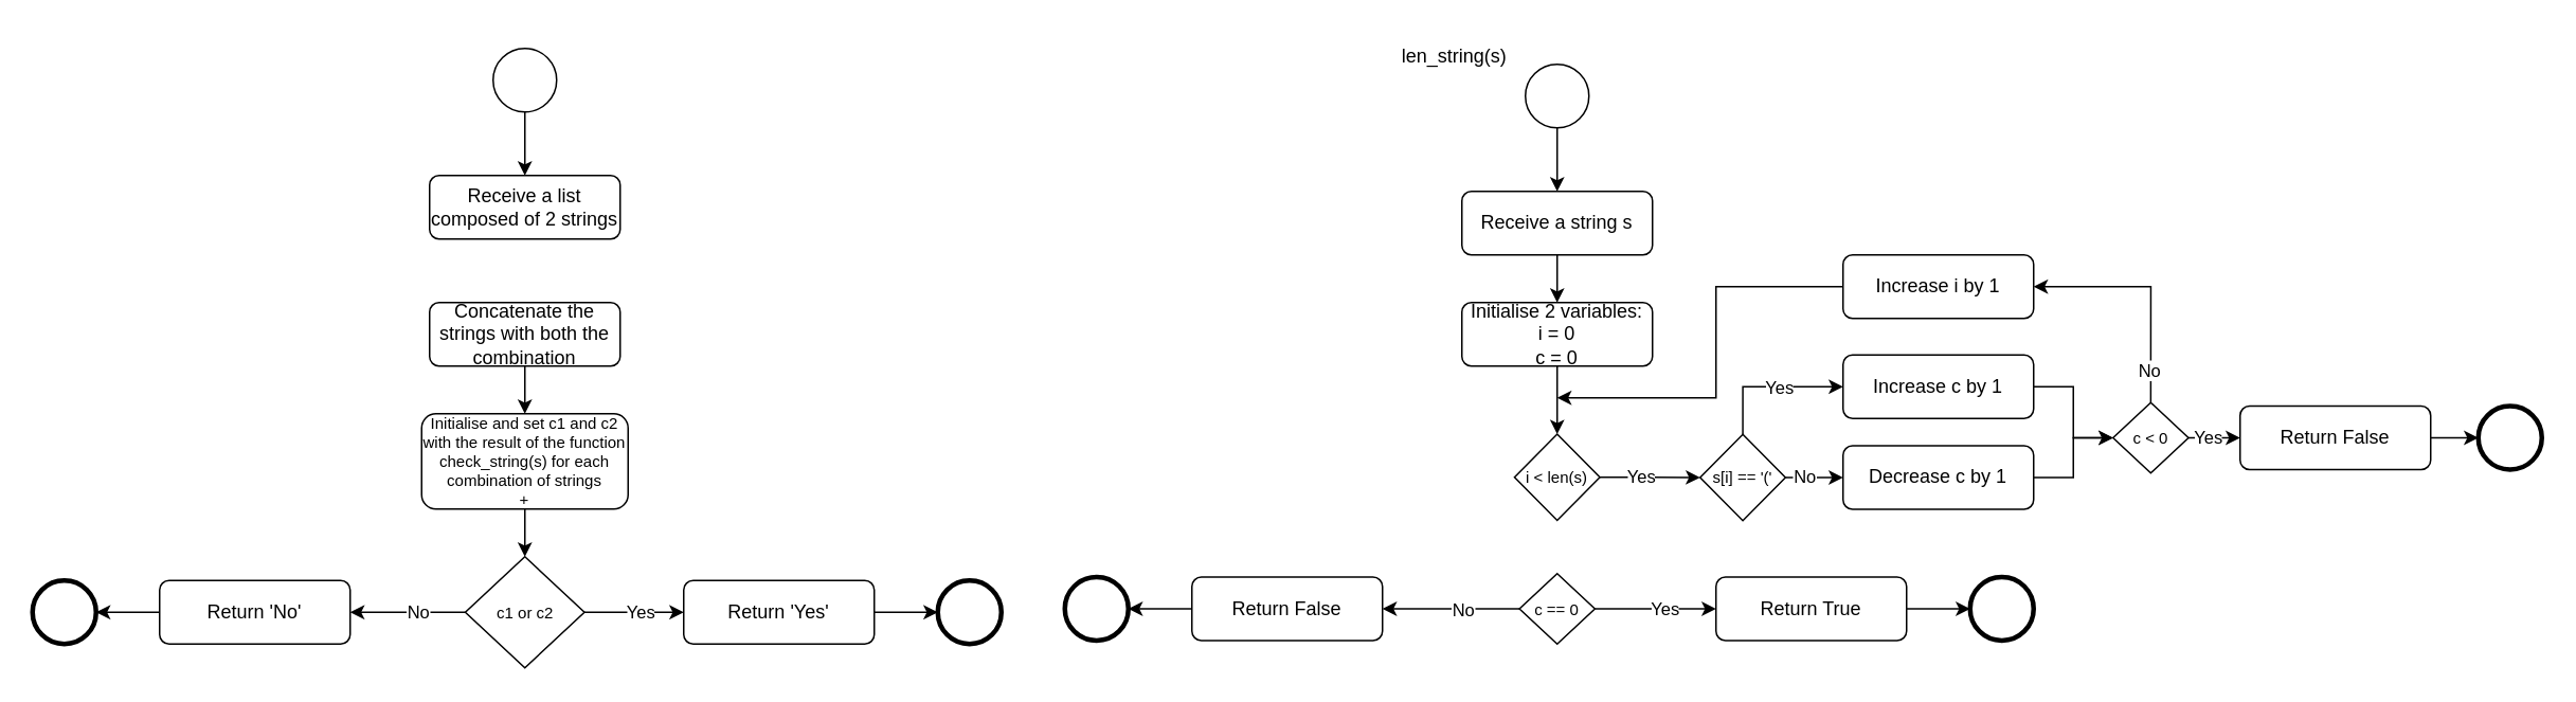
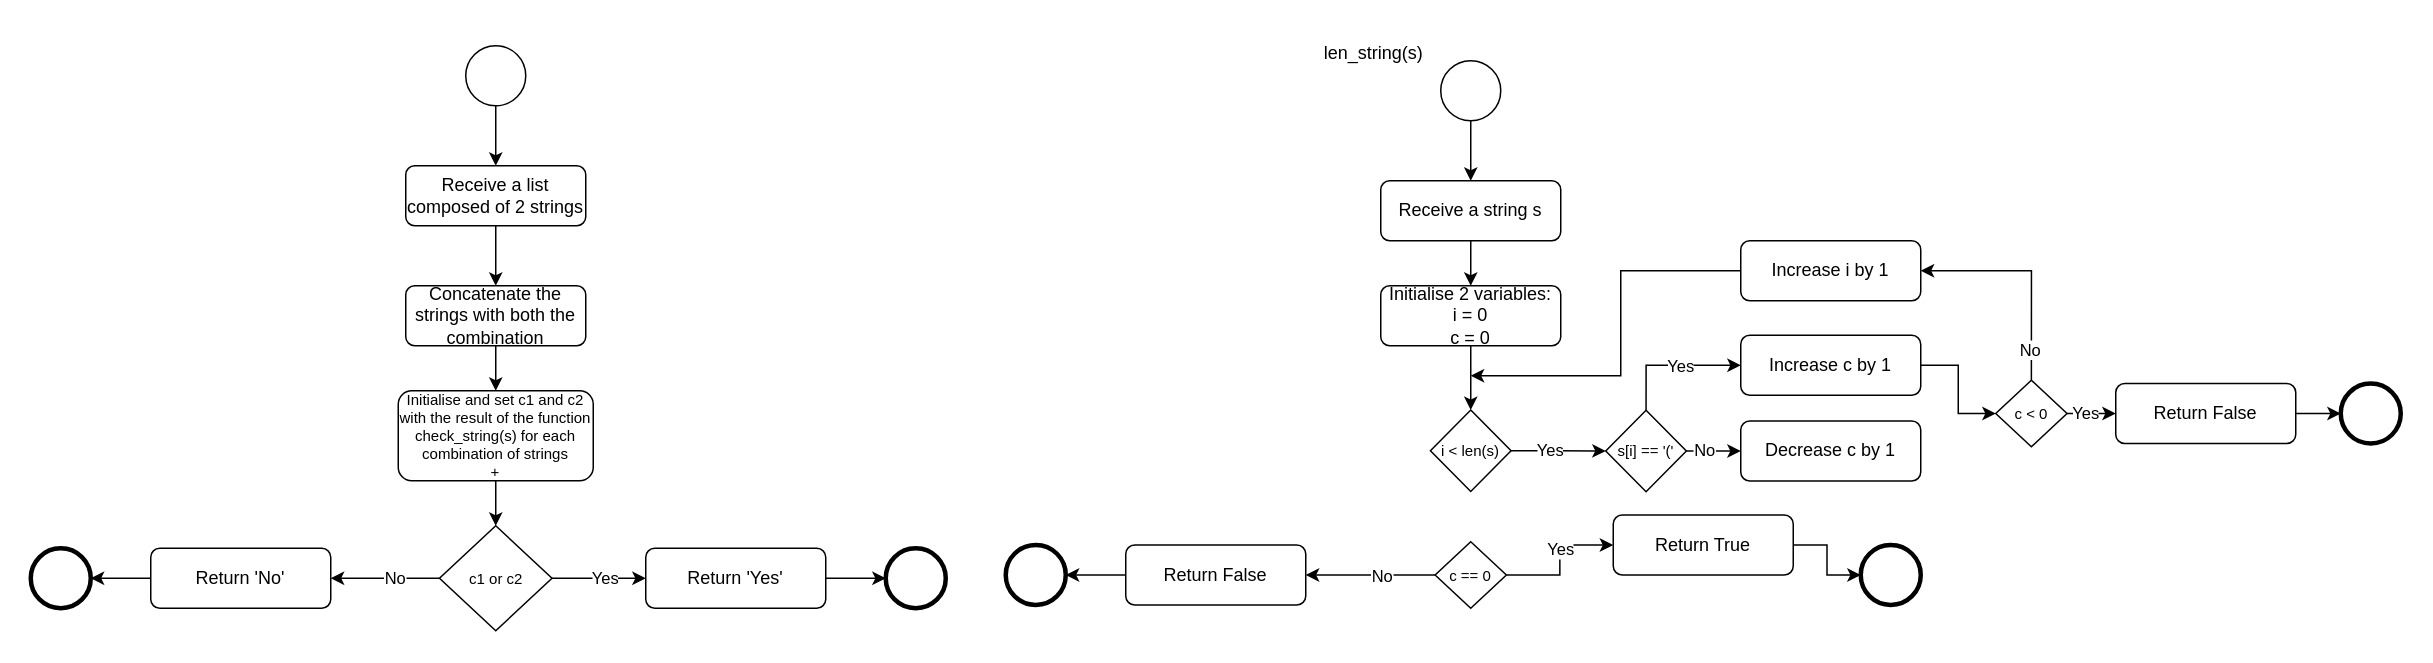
+ <mxCell id="4" style="edgeStyle=orthogonalEdgeStyle;rounded=0;orthogonalLoop=1;jettySize=auto;html=1;exitX=0.5;exitY=1;exitDx=0;exitDy=0;entryX=0.5;entryY=0;entryDx=0;entryDy=0;" parent="1" source="5" target="10" edge="1"><mxGeometry relative="1" as="geometry" /></mxCell>
- <mxCell id="47" style="edgeStyle=orthogonalEdgeStyle;rounded=0;orthogonalLoop=1;jettySize=auto;html=1;exitX=1;exitY=0.5;exitDx=0;exitDy=0;entryX=0;entryY=0.5;entryDx=0;entryDy=0;" parent="1" source="48" target="55" edge="1"><mxGeometry relative="1" as="geometry" /></mxCell>
- <mxCell id="26" value="Return True" style="rounded=1;whiteSpace=wrap;html=1;" parent="1" vertex="1"><mxGeometry x="1080" y="362.83" width="120" height="40" as="geometry" /></mxCell>
+ <mxCell id="26" value="Return True" style="rounded=1;whiteSpace=wrap;html=1;" parent="1" vertex="1"><mxGeometry x="1075" y="342.83" width="120" height="40" as="geometry" /></mxCell>
